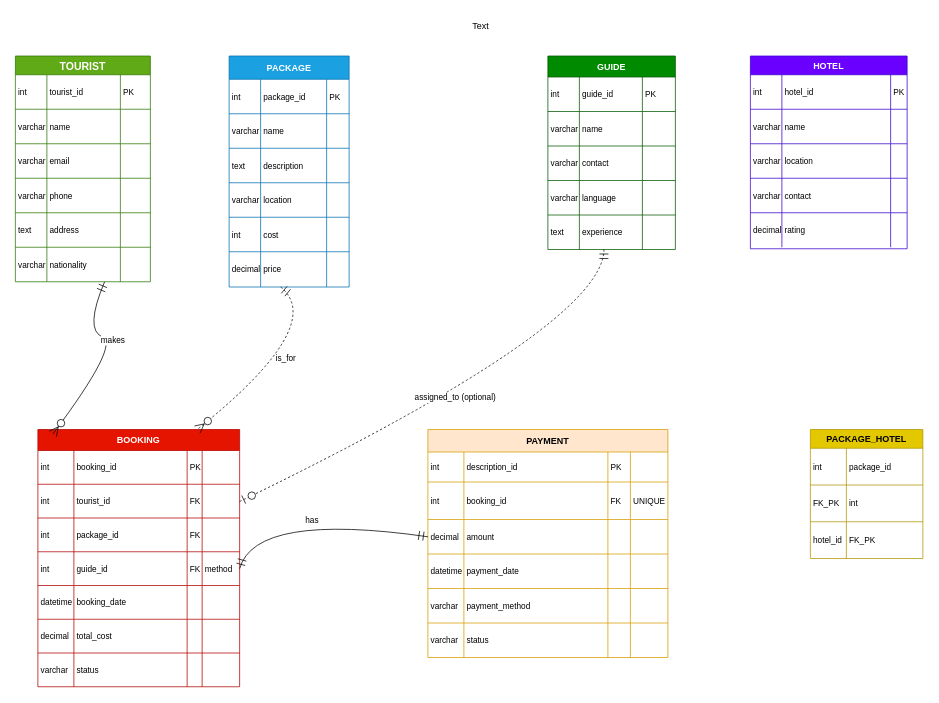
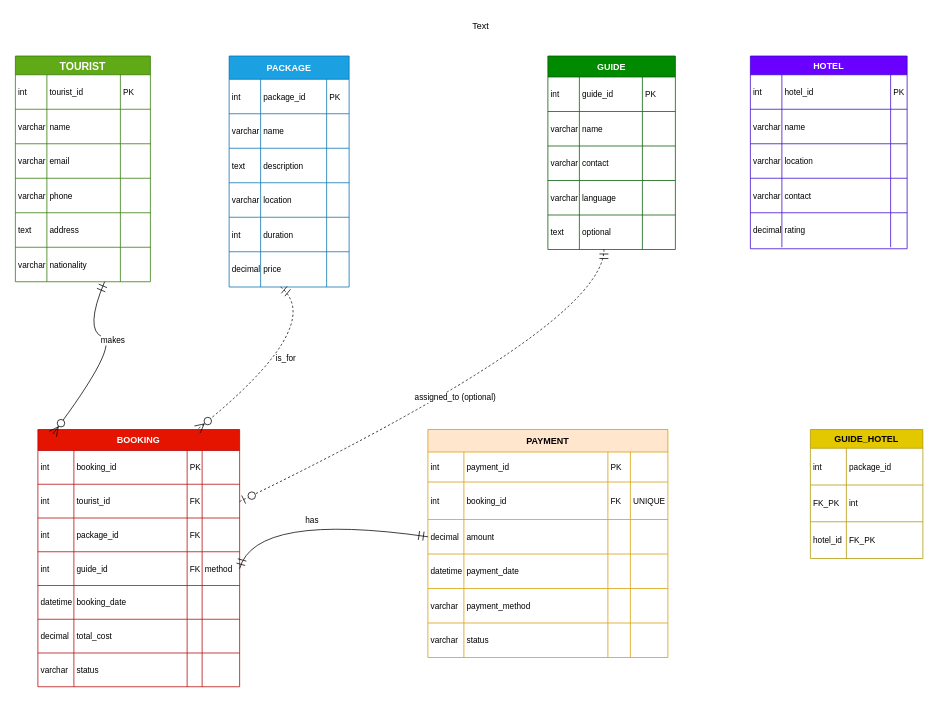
- <mxCell id="71" value="experience" style="shape=partialRectangle;connectable=0;fillColor=none;top=0;left=0;bottom=0;right=0;align=left;spacingLeft=2;overflow=hidden;fontSize=11;" parent="69" vertex="1"><mxGeometry x="42" width="84" height="46" as="geometry"><mxRectangle width="84" height="46" as="alternateBounds" /></mxGeometry></mxCell>
+ <mxCell id="71" value="optional" style="shape=partialRectangle;connectable=0;fillColor=none;top=0;left=0;bottom=0;right=0;align=left;spacingLeft=2;overflow=hidden;fontSize=11;" parent="69" vertex="1"><mxGeometry x="42" width="84" height="46" as="geometry"><mxRectangle width="84" height="46" as="alternateBounds" /></mxGeometry></mxCell>
- <mxCell id="46" value="cost" style="shape=partialRectangle;connectable=0;fillColor=none;top=0;left=0;bottom=0;right=0;align=left;spacingLeft=2;overflow=hidden;fontSize=11;" parent="44" vertex="1"><mxGeometry x="42" width="88" height="46" as="geometry"><mxRectangle width="88" height="46" as="alternateBounds" /></mxGeometry></mxCell>
+ <mxCell id="46" value="duration" style="shape=partialRectangle;connectable=0;fillColor=none;top=0;left=0;bottom=0;right=0;align=left;spacingLeft=2;overflow=hidden;fontSize=11;" parent="44" vertex="1"><mxGeometry x="42" width="88" height="46" as="geometry"><mxRectangle width="88" height="46" as="alternateBounds" /></mxGeometry></mxCell>
- <mxCell id="161" value="PACKAGE_HOTEL" style="shape=table;startSize=25;container=1;collapsible=0;childLayout=tableLayout;fixedRows=1;rowLines=1;fontStyle=1;align=center;resizeLast=1;fillColor=#e3c800;fontColor=#000000;strokeColor=#B09500;" parent="1" vertex="1"><mxGeometry x="1080" y="572" width="150" height="172" as="geometry" /></mxCell>
+ <mxCell id="161" value="GUIDE_HOTEL" style="shape=table;startSize=25;container=1;collapsible=0;childLayout=tableLayout;fixedRows=1;rowLines=1;fontStyle=1;align=center;resizeLast=1;fillColor=#e3c800;fontColor=#000000;strokeColor=#B09500;" parent="1" vertex="1"><mxGeometry x="1080" y="572" width="150" height="172" as="geometry" /></mxCell>
- <mxCell id="133" value="description_id" style="shape=partialRectangle;connectable=0;fillColor=none;top=0;left=0;bottom=0;right=0;align=left;spacingLeft=2;overflow=hidden;fontSize=11;" parent="131" vertex="1"><mxGeometry x="48" width="192" height="40" as="geometry"><mxRectangle width="192" height="40" as="alternateBounds" /></mxGeometry></mxCell>
+ <mxCell id="133" value="payment_id" style="shape=partialRectangle;connectable=0;fillColor=none;top=0;left=0;bottom=0;right=0;align=left;spacingLeft=2;overflow=hidden;fontSize=11;" parent="131" vertex="1"><mxGeometry x="48" width="192" height="40" as="geometry"><mxRectangle width="192" height="40" as="alternateBounds" /></mxGeometry></mxCell>
